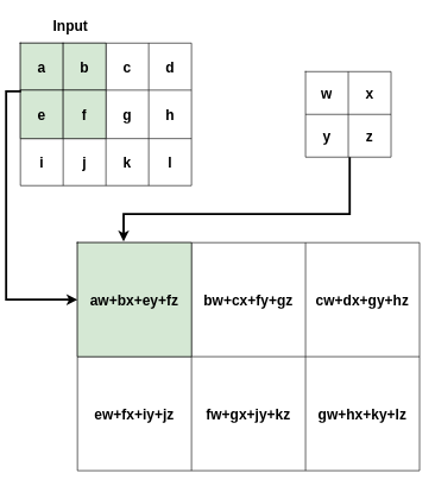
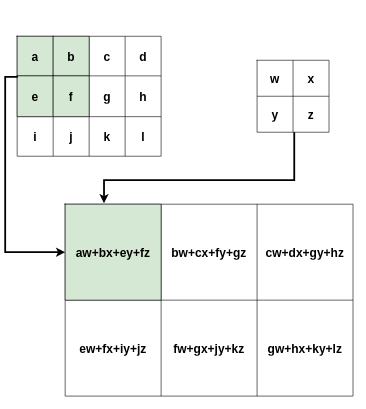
- <mxCell id="25" value="&lt;b&gt;Input&lt;/b&gt;" style="text;html=1;align=center;verticalAlign=middle;resizable=0;points=[];autosize=1;strokeColor=none;fillColor=none;fontSize=20;" vertex="1" parent="1"><mxGeometry x="60" y="20" width="60" height="30" as="geometry" /></mxCell>
